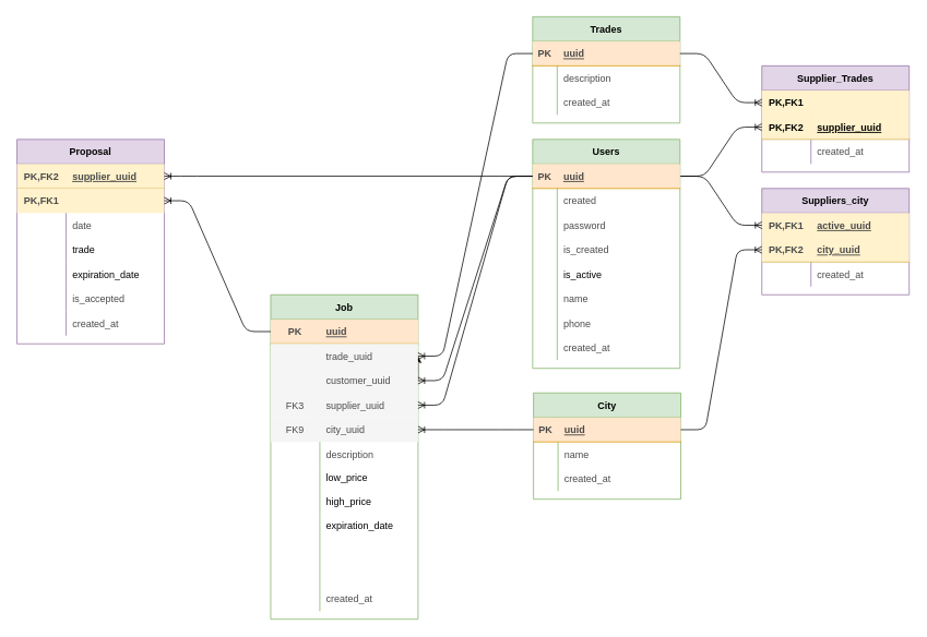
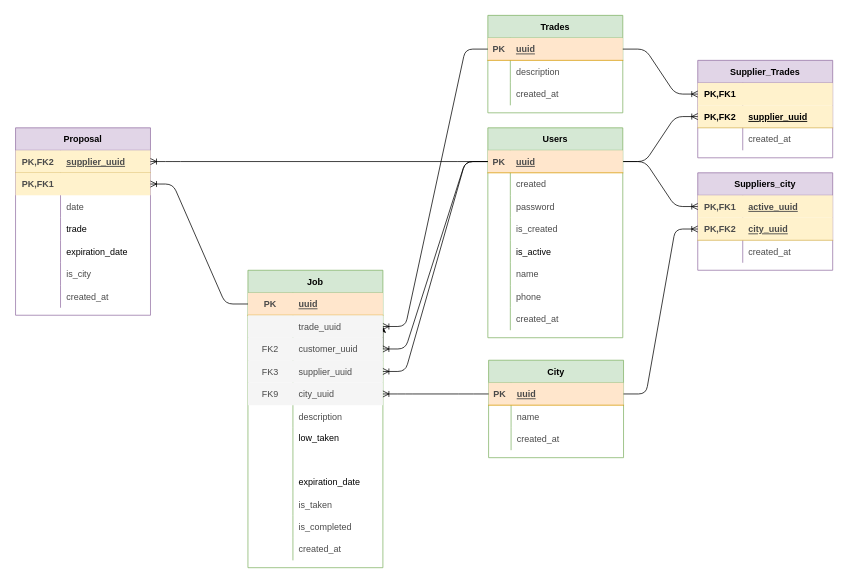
- <mxCell id="101" value="is_accepted" style="shape=partialRectangle;connectable=0;fillColor=none;top=0;left=0;bottom=0;right=0;align=left;spacingLeft=6;overflow=hidden;fontColor=#4A4A4A;" parent="99" vertex="1"><mxGeometry x="60" width="120" height="30" as="geometry"><mxRectangle width="120" height="30" as="alternateBounds" /></mxGeometry></mxCell>
+ <mxCell id="101" value="is_city" style="shape=partialRectangle;connectable=0;fillColor=none;top=0;left=0;bottom=0;right=0;align=left;spacingLeft=6;overflow=hidden;fontColor=#4A4A4A;" parent="99" vertex="1"><mxGeometry x="60" width="120" height="30" as="geometry"><mxRectangle width="120" height="30" as="alternateBounds" /></mxGeometry></mxCell>
+ <mxCell id="53" value="FK2" style="shape=partialRectangle;connectable=0;fillColor=none;top=0;left=0;bottom=0;right=0;editable=1;overflow=hidden;fontColor=#4A4A4A;" parent="52" vertex="1"><mxGeometry width="60" height="30" as="geometry"><mxRectangle width="60" height="30" as="alternateBounds" /></mxGeometry></mxCell>
- <mxCell id="66" value="low_price" style="shape=partialRectangle;connectable=0;fillColor=none;top=0;left=0;bottom=0;right=0;align=left;spacingLeft=6;overflow=hidden;" vertex="1" parent="64"><mxGeometry x="60" width="120" height="27" as="geometry"><mxRectangle width="120" height="27" as="alternateBounds" /></mxGeometry></mxCell>
+ <mxCell id="66" value="low_taken" style="shape=partialRectangle;connectable=0;fillColor=none;top=0;left=0;bottom=0;right=0;align=left;spacingLeft=6;overflow=hidden;" vertex="1" parent="64"><mxGeometry x="60" width="120" height="27" as="geometry"><mxRectangle width="120" height="27" as="alternateBounds" /></mxGeometry></mxCell>
- <mxCell id="69" value="high_price" style="shape=partialRectangle;connectable=0;fillColor=none;top=0;left=0;bottom=0;right=0;align=left;spacingLeft=6;overflow=hidden;" vertex="1" parent="67"><mxGeometry x="60" width="120" height="30" as="geometry"><mxRectangle width="120" height="30" as="alternateBounds" /></mxGeometry></mxCell>
+ <mxCell id="75" value="is_taken" style="shape=partialRectangle;connectable=0;fillColor=none;top=0;left=0;bottom=0;right=0;align=left;spacingLeft=6;overflow=hidden;fontColor=#4A4A4A;" parent="73" vertex="1"><mxGeometry x="60" width="120" height="30" as="geometry"><mxRectangle width="120" height="30" as="alternateBounds" /></mxGeometry></mxCell>
+ <mxCell id="78" value="is_completed" style="shape=partialRectangle;connectable=0;fillColor=none;top=0;left=0;bottom=0;right=0;align=left;spacingLeft=6;overflow=hidden;fontColor=#4A4A4A;" parent="76" vertex="1"><mxGeometry x="60" width="120" height="30" as="geometry"><mxRectangle width="120" height="30" as="alternateBounds" /></mxGeometry></mxCell>
